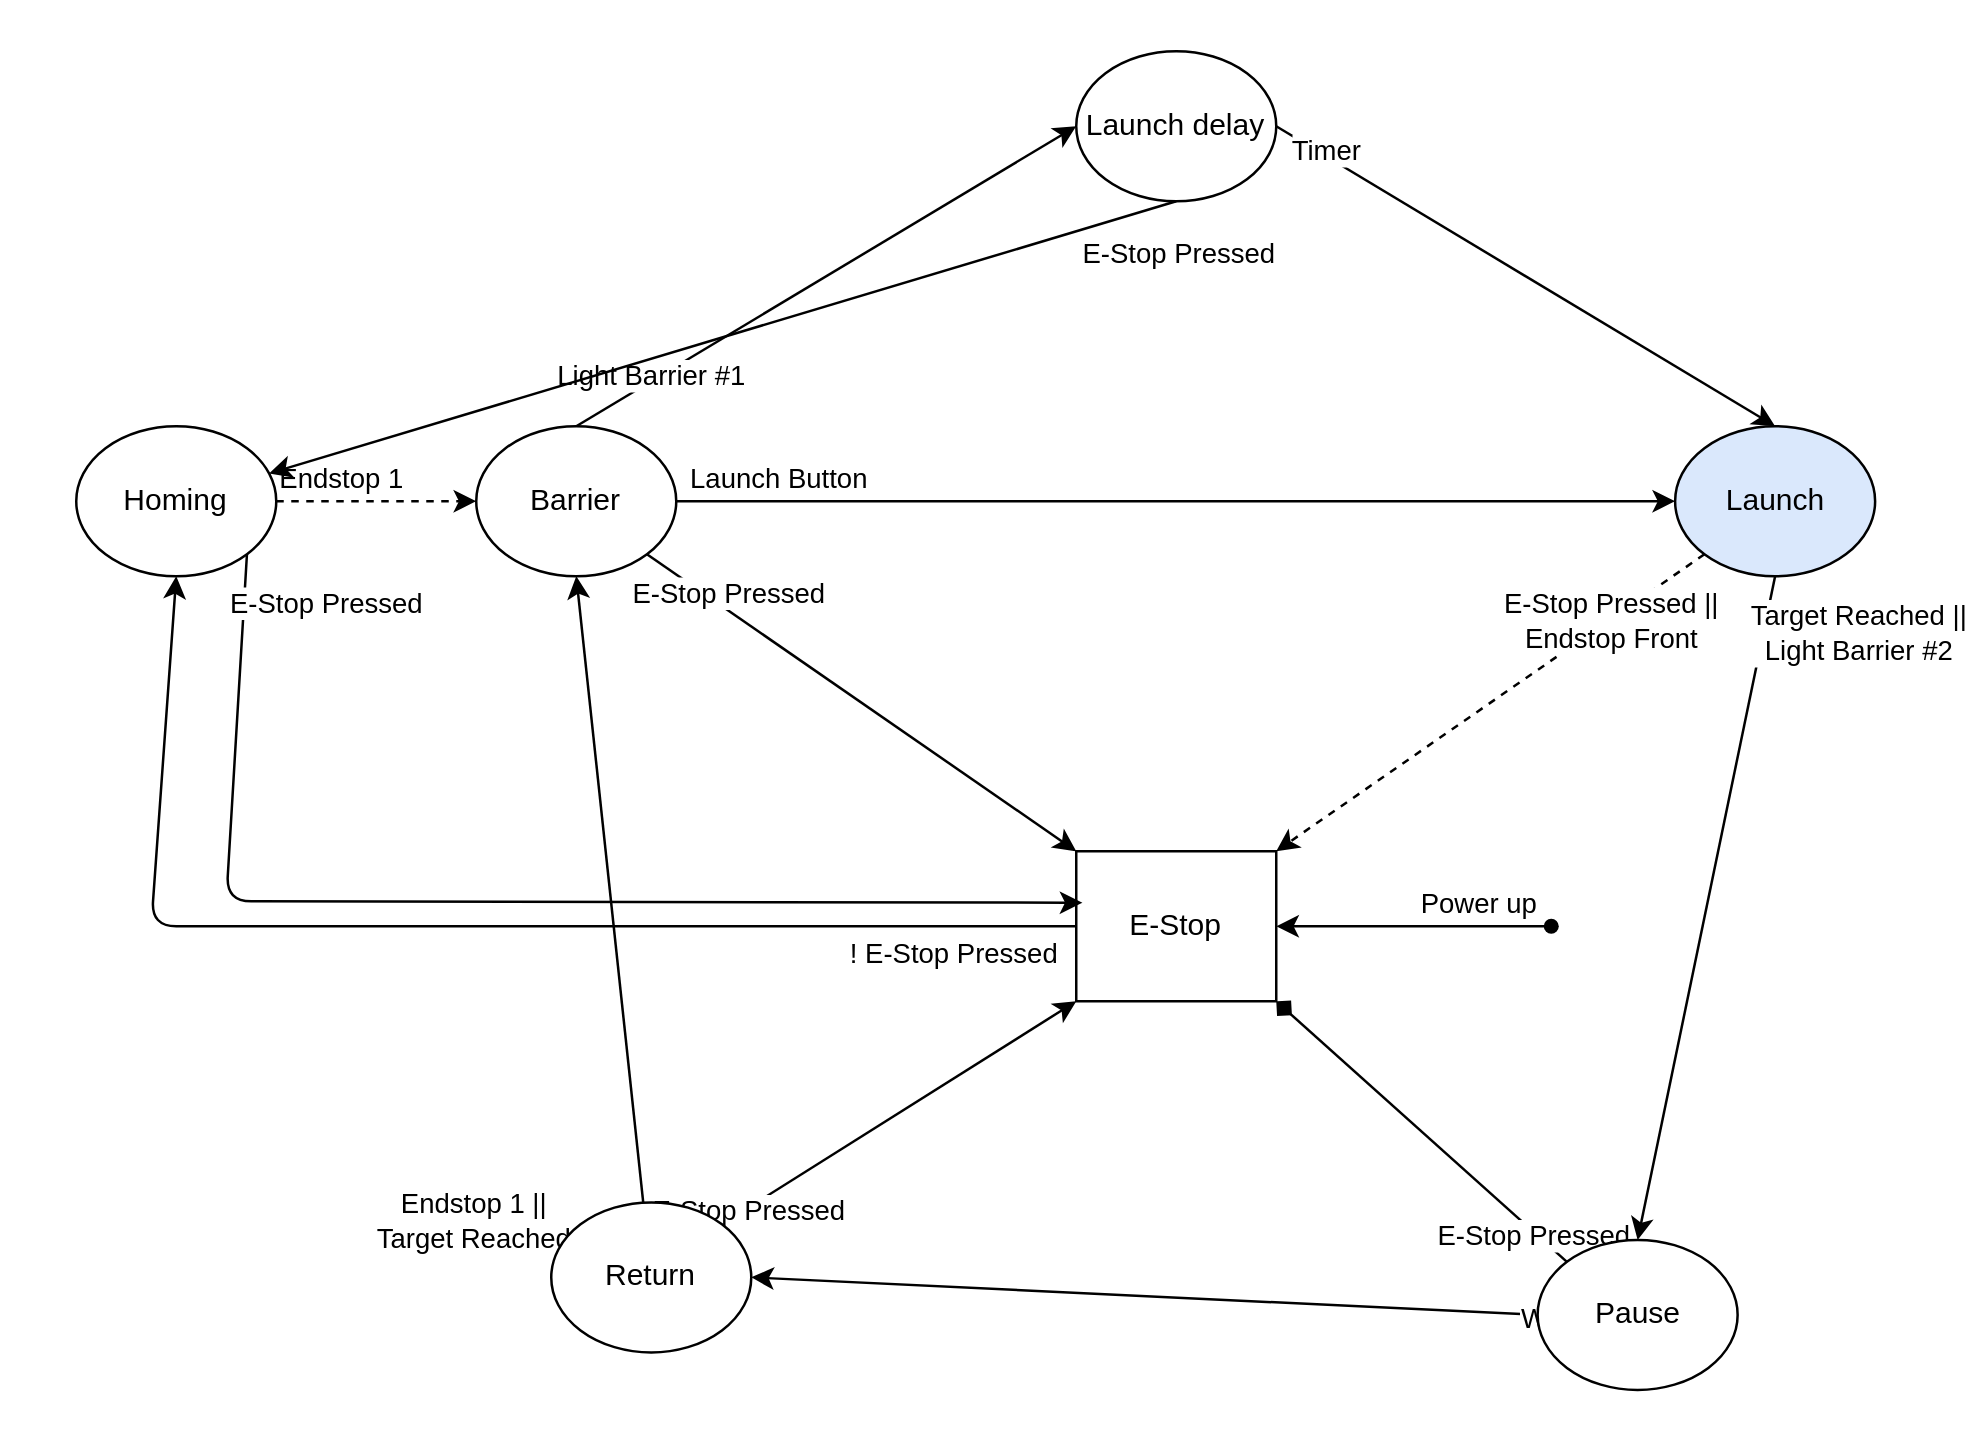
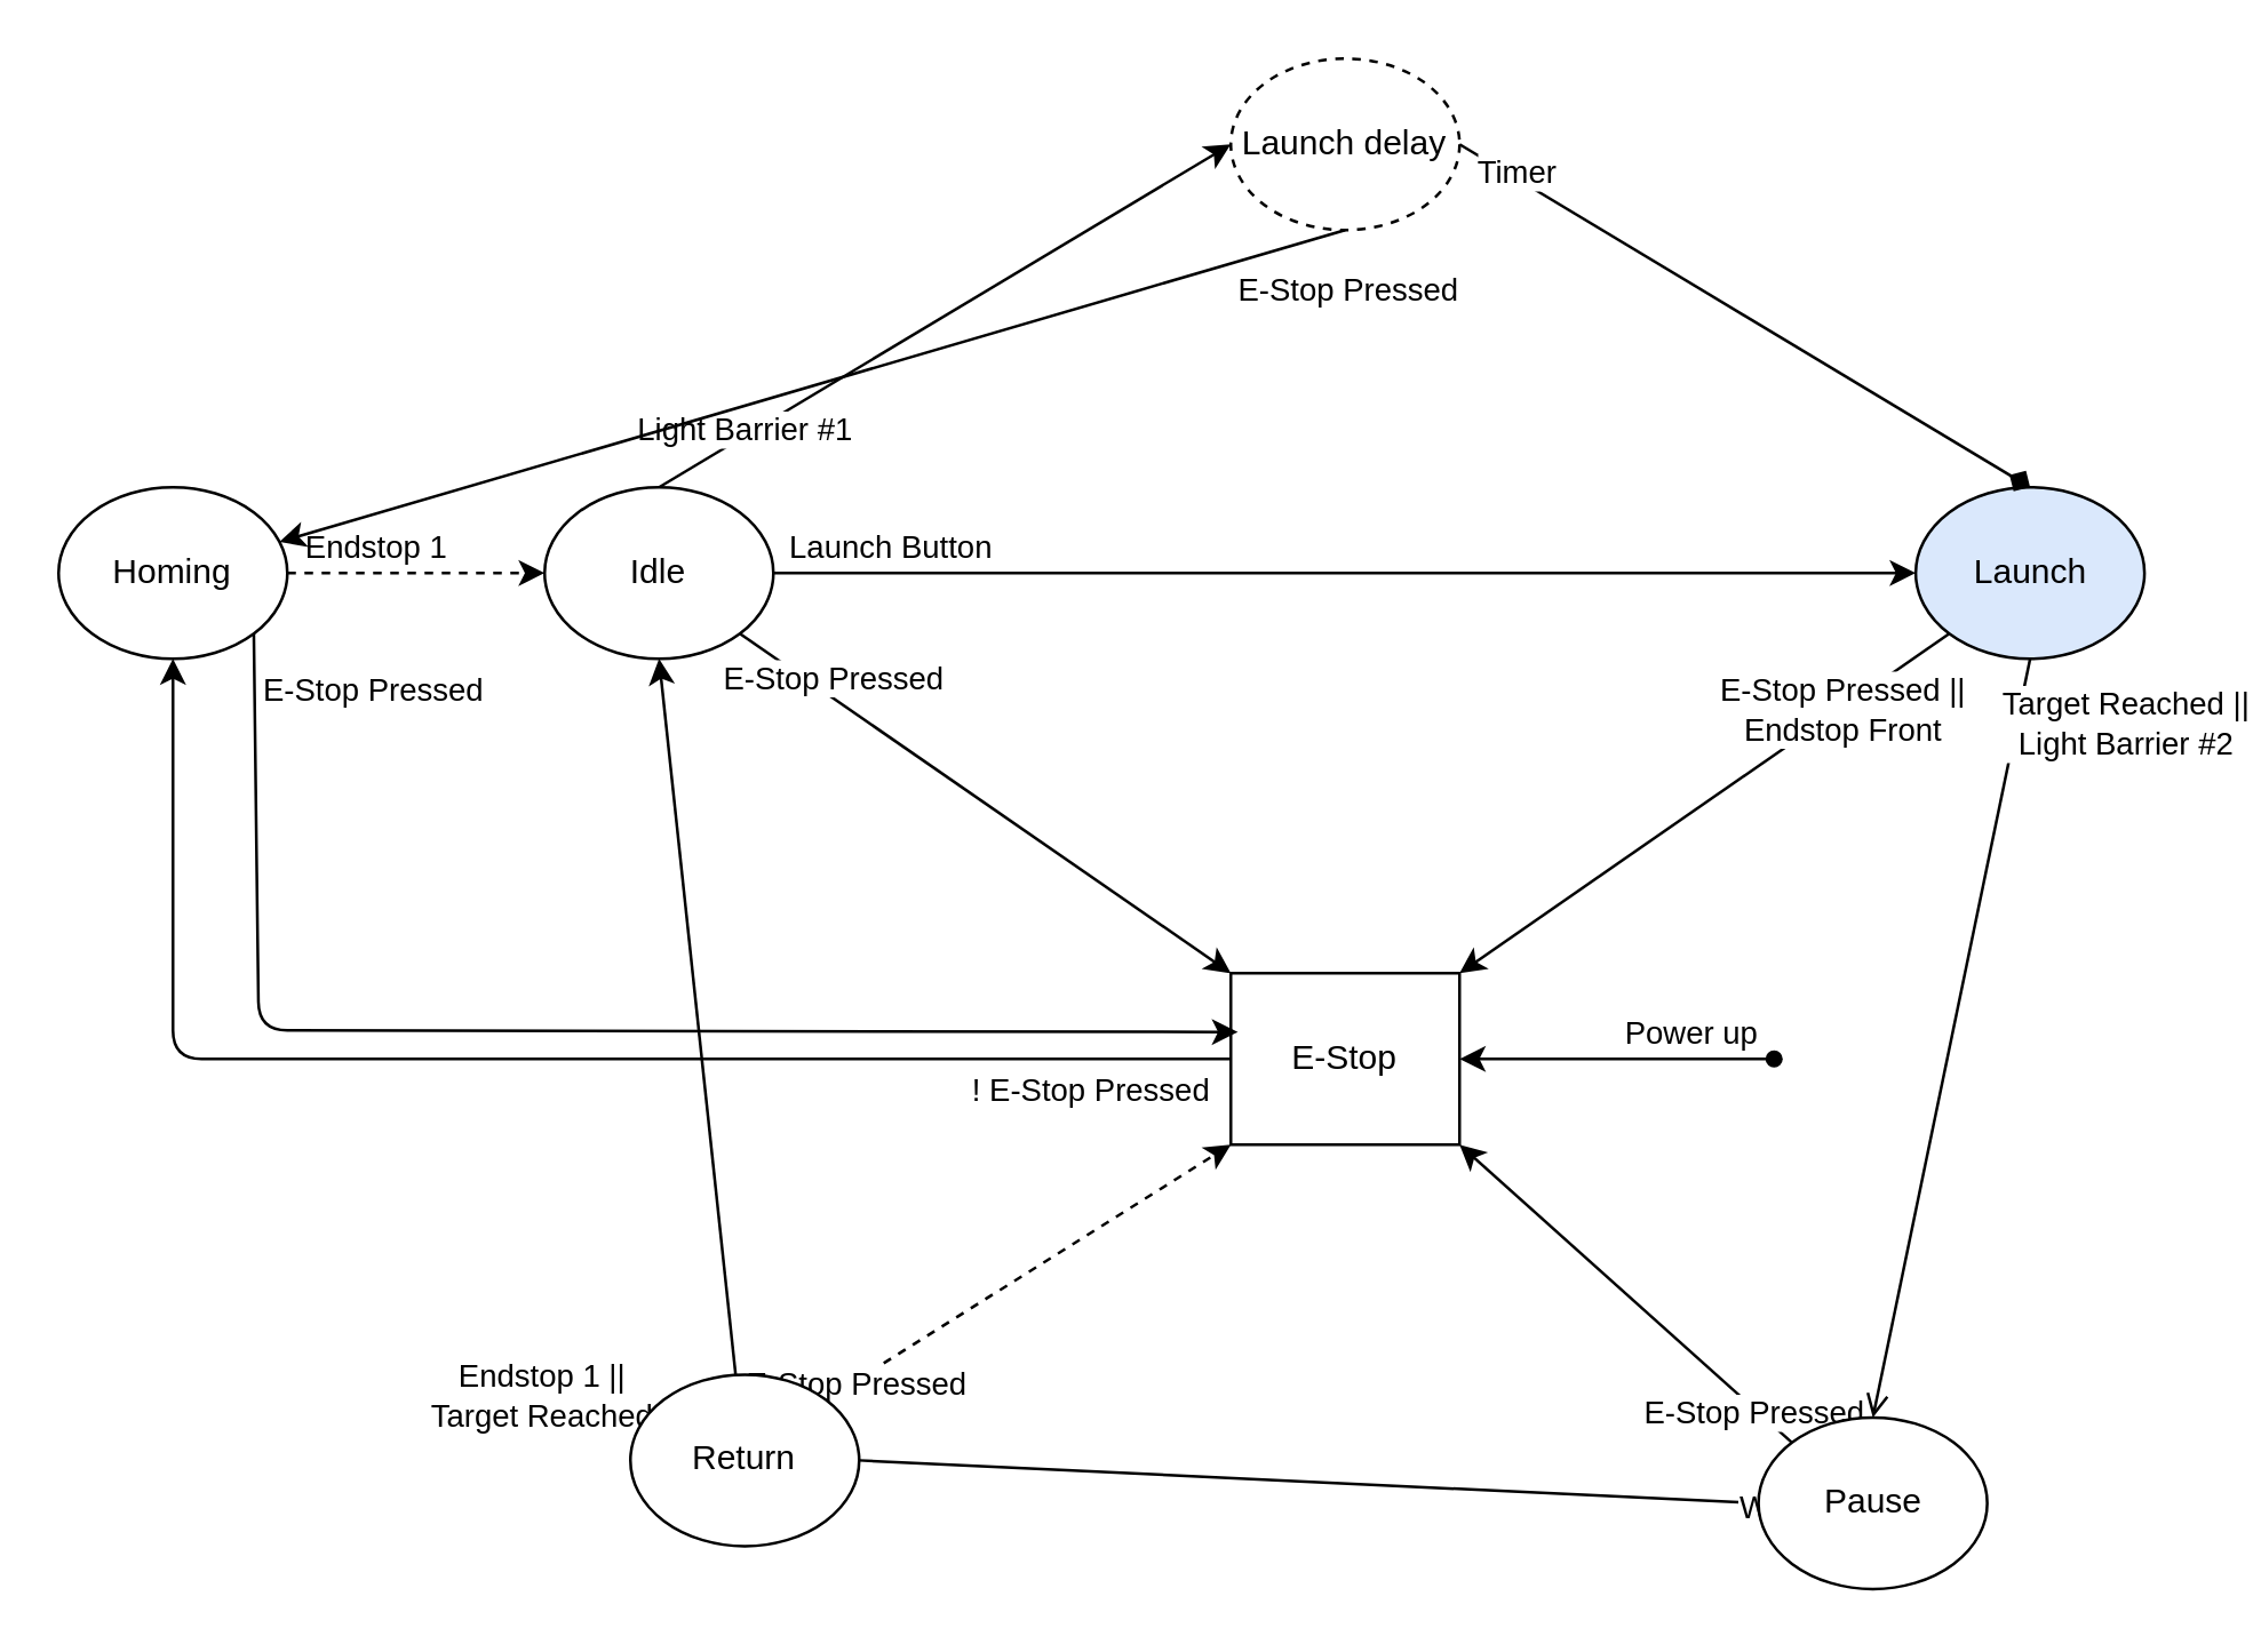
- <mxCell id="38" value="Launch delay" style="ellipse;whiteSpace=wrap;html=1;" vertex="1" parent="1"><mxGeometry x="430" y="20" width="80" height="60" as="geometry" /></mxCell>
+ <mxCell id="38" value="Launch delay" style="ellipse;whiteSpace=wrap;html=1;dashed=1;" vertex="1" parent="1"><mxGeometry x="430" y="20" width="80" height="60" as="geometry" /></mxCell>
- <mxCell id="35" style="edgeStyle=none;html=1;exitX=1;exitY=0.5;exitDx=0;exitDy=0;entryX=0.5;entryY=0;entryDx=0;entryDy=0;" edge="1" parent="1" source="38" target="20"><mxGeometry relative="1" as="geometry" /></mxCell>
+ <mxCell id="35" style="edgeStyle=none;html=1;exitX=1;exitY=0.5;exitDx=0;exitDy=0;entryX=0.5;entryY=0;entryDx=0;entryDy=0;endArrow=diamond;" edge="1" parent="1" source="38" target="20"><mxGeometry relative="1" as="geometry" /></mxCell>
- <mxCell id="15" value="Homing" style="ellipse;whiteSpace=wrap;html=1;" parent="1" vertex="1"><mxGeometry x="30" y="170" width="80" height="60" as="geometry" /></mxCell>
+ <mxCell id="15" value="Homing" style="ellipse;whiteSpace=wrap;html=1;" parent="1" vertex="1"><mxGeometry x="20" y="170" width="80" height="60" as="geometry" /></mxCell>
- <mxCell id="8" value="Barrier" style="ellipse;whiteSpace=wrap;html=1;" parent="1" vertex="1"><mxGeometry x="190" y="170" width="80" height="60" as="geometry" /></mxCell>
+ <mxCell id="8" value="Idle" style="ellipse;whiteSpace=wrap;html=1;" parent="1" vertex="1"><mxGeometry x="190" y="170" width="80" height="60" as="geometry" /></mxCell>
- <mxCell id="18" style="edgeStyle=none;html=1;exitX=0;exitY=1;exitDx=0;exitDy=0;entryX=1;entryY=0;entryDx=0;entryDy=0;dashed=1;" parent="1" source="20" target="11" edge="1"><mxGeometry relative="1" as="geometry" /></mxCell>
+ <mxCell id="18" style="edgeStyle=none;html=1;exitX=0;exitY=1;exitDx=0;exitDy=0;entryX=1;entryY=0;entryDx=0;entryDy=0;" parent="1" source="20" target="11" edge="1"><mxGeometry relative="1" as="geometry" /></mxCell>
- <mxCell id="23" style="edgeStyle=none;html=1;exitX=0;exitY=0;exitDx=0;exitDy=0;entryX=1;entryY=1;entryDx=0;entryDy=0;endArrow=diamond;" parent="1" source="25" target="11" edge="1"><mxGeometry relative="1" as="geometry" /></mxCell>
+ <mxCell id="23" style="edgeStyle=none;html=1;exitX=0;exitY=0;exitDx=0;exitDy=0;entryX=1;entryY=1;entryDx=0;entryDy=0;" parent="1" source="25" target="11" edge="1"><mxGeometry relative="1" as="geometry" /></mxCell>
- <mxCell id="30" style="edgeStyle=none;html=1;exitX=1;exitY=0;exitDx=0;exitDy=0;entryX=0;entryY=1;entryDx=0;entryDy=0;" parent="1" source="32" target="11" edge="1"><mxGeometry relative="1" as="geometry" /></mxCell>
+ <mxCell id="30" style="edgeStyle=none;html=1;exitX=1;exitY=0;exitDx=0;exitDy=0;entryX=0;entryY=1;entryDx=0;entryDy=0;dashed=1;" parent="1" source="32" target="11" edge="1"><mxGeometry relative="1" as="geometry" /></mxCell>
- <mxCell id="16" style="edgeStyle=none;html=1;exitX=0.5;exitY=1;exitDx=0;exitDy=0;entryX=0.5;entryY=0;entryDx=0;entryDy=0;" parent="1" source="20" target="25" edge="1"><mxGeometry relative="1" as="geometry" /></mxCell>
+ <mxCell id="16" style="edgeStyle=none;html=1;exitX=0.5;exitY=1;exitDx=0;exitDy=0;entryX=0.5;entryY=0;entryDx=0;entryDy=0;endArrow=open;" parent="1" source="20" target="25" edge="1"><mxGeometry relative="1" as="geometry" /></mxCell>
- <mxCell id="21" style="edgeStyle=none;html=1;exitX=0;exitY=0.5;exitDx=0;exitDy=0;entryX=1;entryY=0.5;entryDx=0;entryDy=0;" parent="1" source="25" target="32" edge="1"><mxGeometry relative="1" as="geometry" /></mxCell>
+ <mxCell id="21" style="edgeStyle=none;html=1;exitX=0;exitY=0.5;exitDx=0;exitDy=0;entryX=1;entryY=0.5;entryDx=0;entryDy=0;endArrow=none;" parent="1" source="25" target="32" edge="1"><mxGeometry relative="1" as="geometry" /></mxCell>
